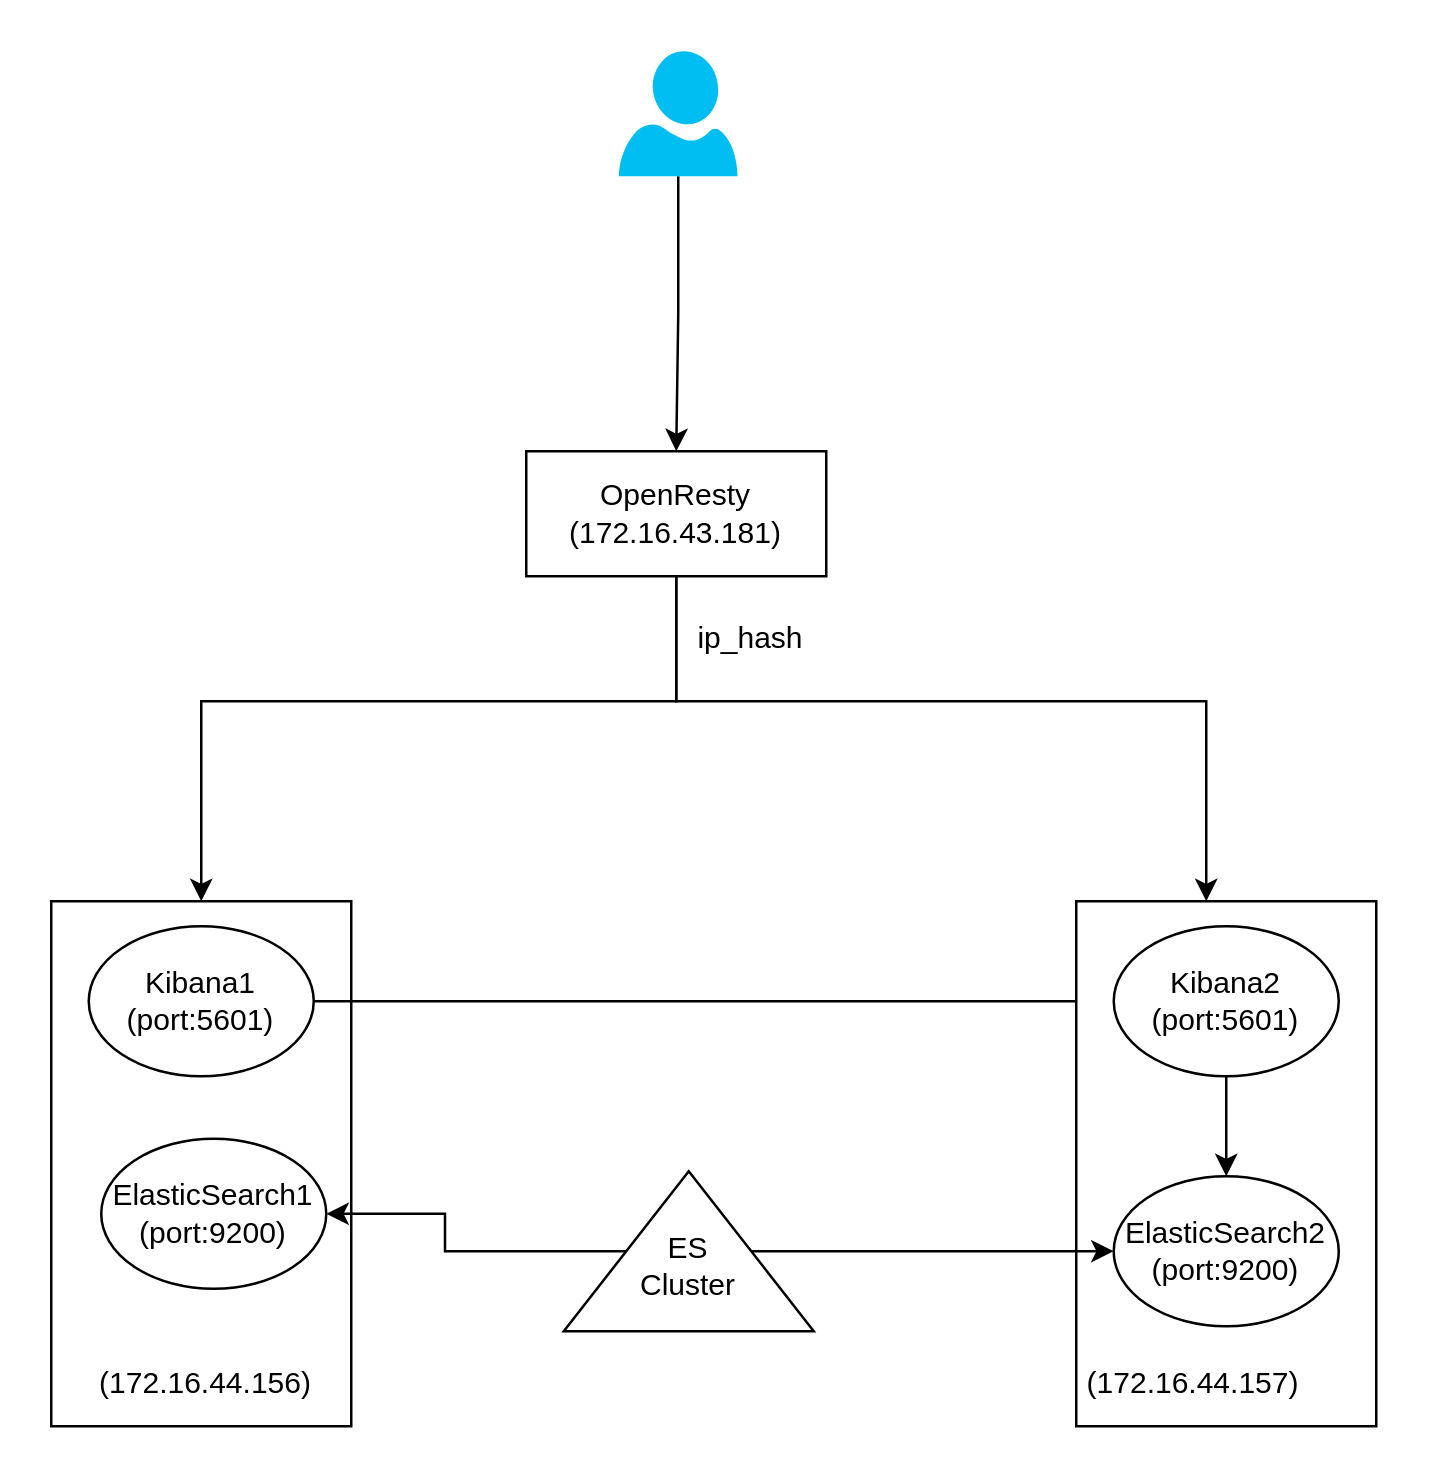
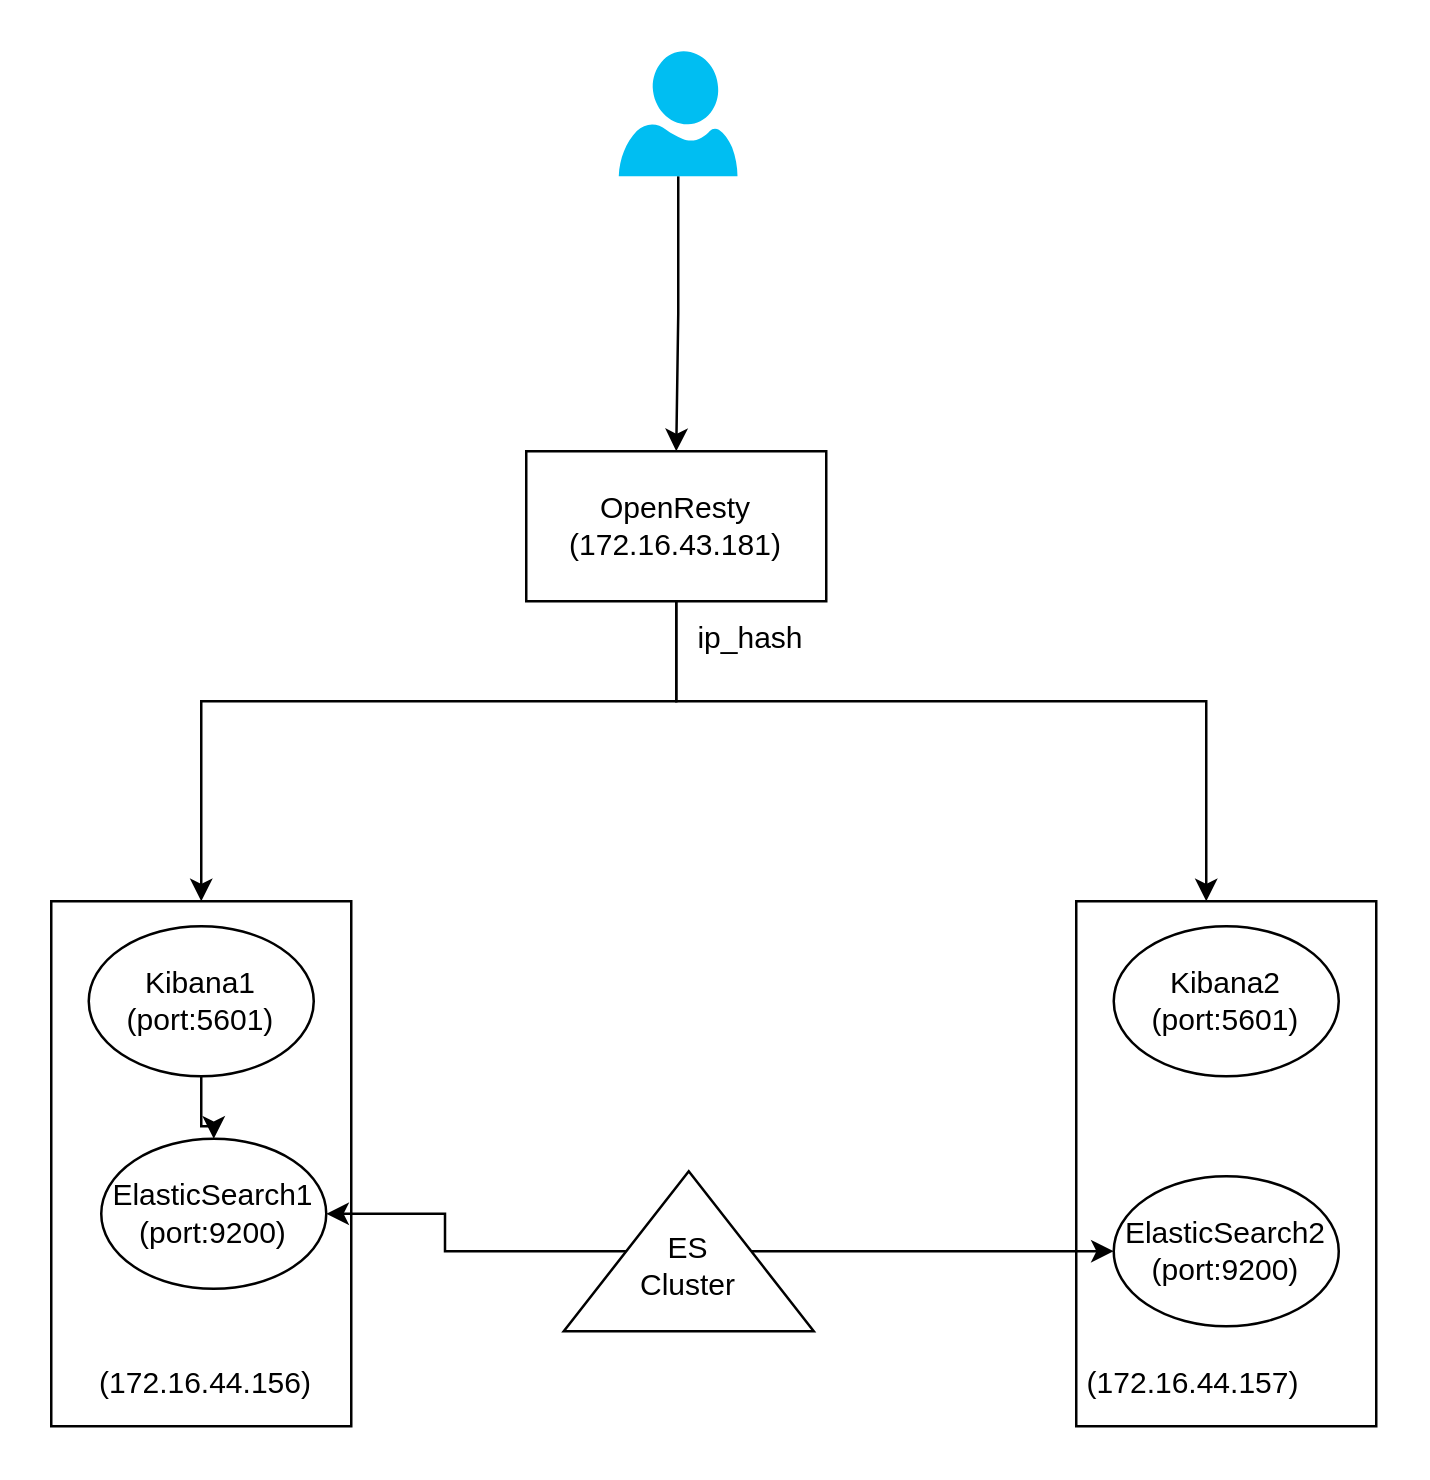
- <mxCell id="4" value="OpenResty&lt;br&gt;(172.16.43.181)" style="rounded=0;whiteSpace=wrap;html=1;" vertex="1" parent="1"><mxGeometry x="210" y="180" width="120" height="50" as="geometry" /></mxCell>
+ <mxCell id="4" value="OpenResty&lt;br&gt;(172.16.43.181)" style="rounded=0;whiteSpace=wrap;html=1;" vertex="1" parent="1"><mxGeometry x="210" y="180" width="120" height="60" as="geometry" /></mxCell>
- <mxCell id="12" style="edgeStyle=orthogonalEdgeStyle;rounded=0;orthogonalLoop=1;jettySize=auto;html=1;" edge="1" parent="8" source="10" target="16"><mxGeometry relative="1" as="geometry" /></mxCell>
+ <mxCell id="12" style="edgeStyle=orthogonalEdgeStyle;rounded=0;orthogonalLoop=1;jettySize=auto;html=1;entryX=0.5;entryY=0;entryDx=0;entryDy=0;" edge="1" parent="8" source="10" target="11"><mxGeometry relative="1" as="geometry" /></mxCell>
- <mxCell id="18" style="edgeStyle=orthogonalEdgeStyle;rounded=0;orthogonalLoop=1;jettySize=auto;html=1;entryX=0.5;entryY=0;entryDx=0;entryDy=0;" edge="1" parent="14" source="16" target="17"><mxGeometry relative="1" as="geometry" /></mxCell>
